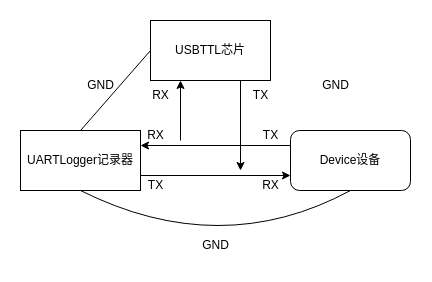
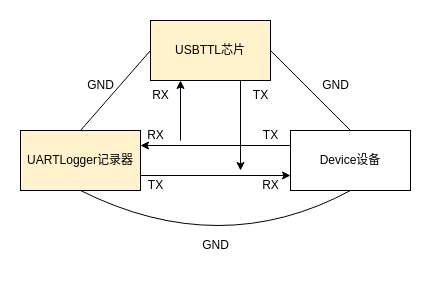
- <mxCell id="2" value="USBTTL芯片" style="rounded=0;whiteSpace=wrap;html=1;" parent="1" vertex="1"><mxGeometry x="150" y="20" width="120" height="60" as="geometry" /></mxCell>
+ <mxCell id="2" value="USBTTL芯片" style="rounded=0;whiteSpace=wrap;html=1;fillColor=#fff2cc;" parent="1" vertex="1"><mxGeometry x="150" y="20" width="120" height="60" as="geometry" /></mxCell>
+ <mxCell id="16" value="" style="endArrow=none;html=1;rounded=0;exitX=0.5;exitY=0;exitDx=0;exitDy=0;entryX=1;entryY=0.5;entryDx=0;entryDy=0;" edge="1" parent="1" source="6" target="2"><mxGeometry width="50" height="50" relative="1" as="geometry"><mxPoint x="350" y="130" as="sourcePoint" /><mxPoint x="420" y="50" as="targetPoint" /><Array as="points" /></mxGeometry></mxCell>
- <mxCell id="4" value="UARTLogger记录器" style="rounded=0;whiteSpace=wrap;html=1;" parent="1" vertex="1"><mxGeometry x="20" y="130" width="120" height="60" as="geometry" /></mxCell>
+ <mxCell id="4" value="UARTLogger记录器" style="rounded=0;whiteSpace=wrap;html=1;fillColor=#fff2cc;" parent="1" vertex="1"><mxGeometry x="20" y="130" width="120" height="60" as="geometry" /></mxCell>
- <mxCell id="6" value="Device设备" style="whiteSpace=wrap;html=1;rounded=1;" parent="1" vertex="1"><mxGeometry x="290" y="130" width="120" height="60" as="geometry" /></mxCell>
+ <mxCell id="6" value="Device设备" style="rounded=0;whiteSpace=wrap;html=1;" parent="1" vertex="1"><mxGeometry x="290" y="130" width="120" height="60" as="geometry" /></mxCell>
